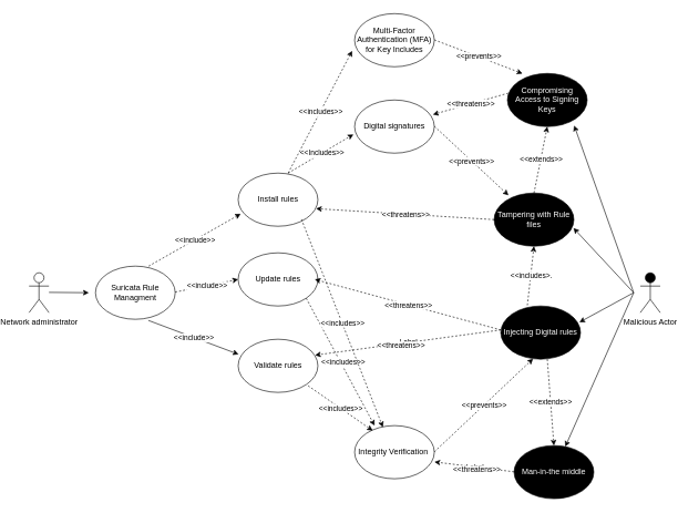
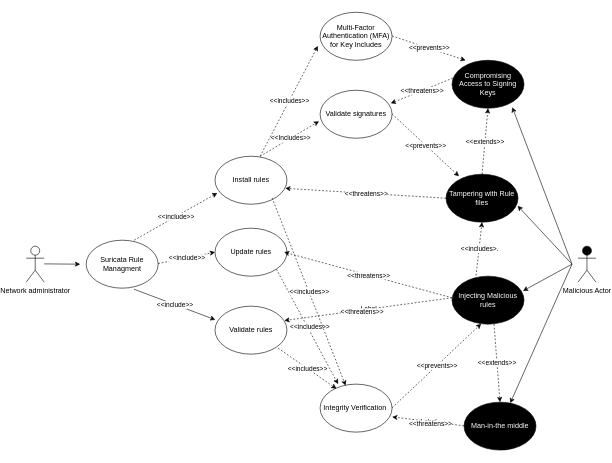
- <mxCell id="33" value="Compromising Access to Signing Keys" style="ellipse;whiteSpace=wrap;html=1;fillColor=#000000;fontColor=#FFFFFF;" vertex="1" parent="1"><mxGeometry x="740" y="110" width="120" height="80" as="geometry" /></mxCell>
+ <mxCell id="33" value="Compromising Access to Signing Keys" style="ellipse;whiteSpace=wrap;html=1;fillColor=#000000;fontColor=#FFFFFF;" vertex="1" parent="1"><mxGeometry x="730" y="100" width="120" height="80" as="geometry" /></mxCell>
- <mxCell id="24" value="Digital signatures" style="ellipse;whiteSpace=wrap;html=1;" vertex="1" parent="1"><mxGeometry x="510" y="150" width="120" height="80" as="geometry" /></mxCell>
+ <mxCell id="24" value="Validate signatures" style="ellipse;whiteSpace=wrap;html=1;" vertex="1" parent="1"><mxGeometry x="510" y="150" width="120" height="80" as="geometry" /></mxCell>
- <mxCell id="16" value="Injecting Digital rules" style="ellipse;whiteSpace=wrap;html=1;fontColor=#FFFFFF;fillColor=#000000;" vertex="1" parent="1"><mxGeometry x="730" y="460" width="120" height="80" as="geometry" /></mxCell>
+ <mxCell id="16" value="Injecting Malicious rules" style="ellipse;whiteSpace=wrap;html=1;fontColor=#FFFFFF;fillColor=#000000;" vertex="1" parent="1"><mxGeometry x="730" y="460" width="120" height="80" as="geometry" /></mxCell>
